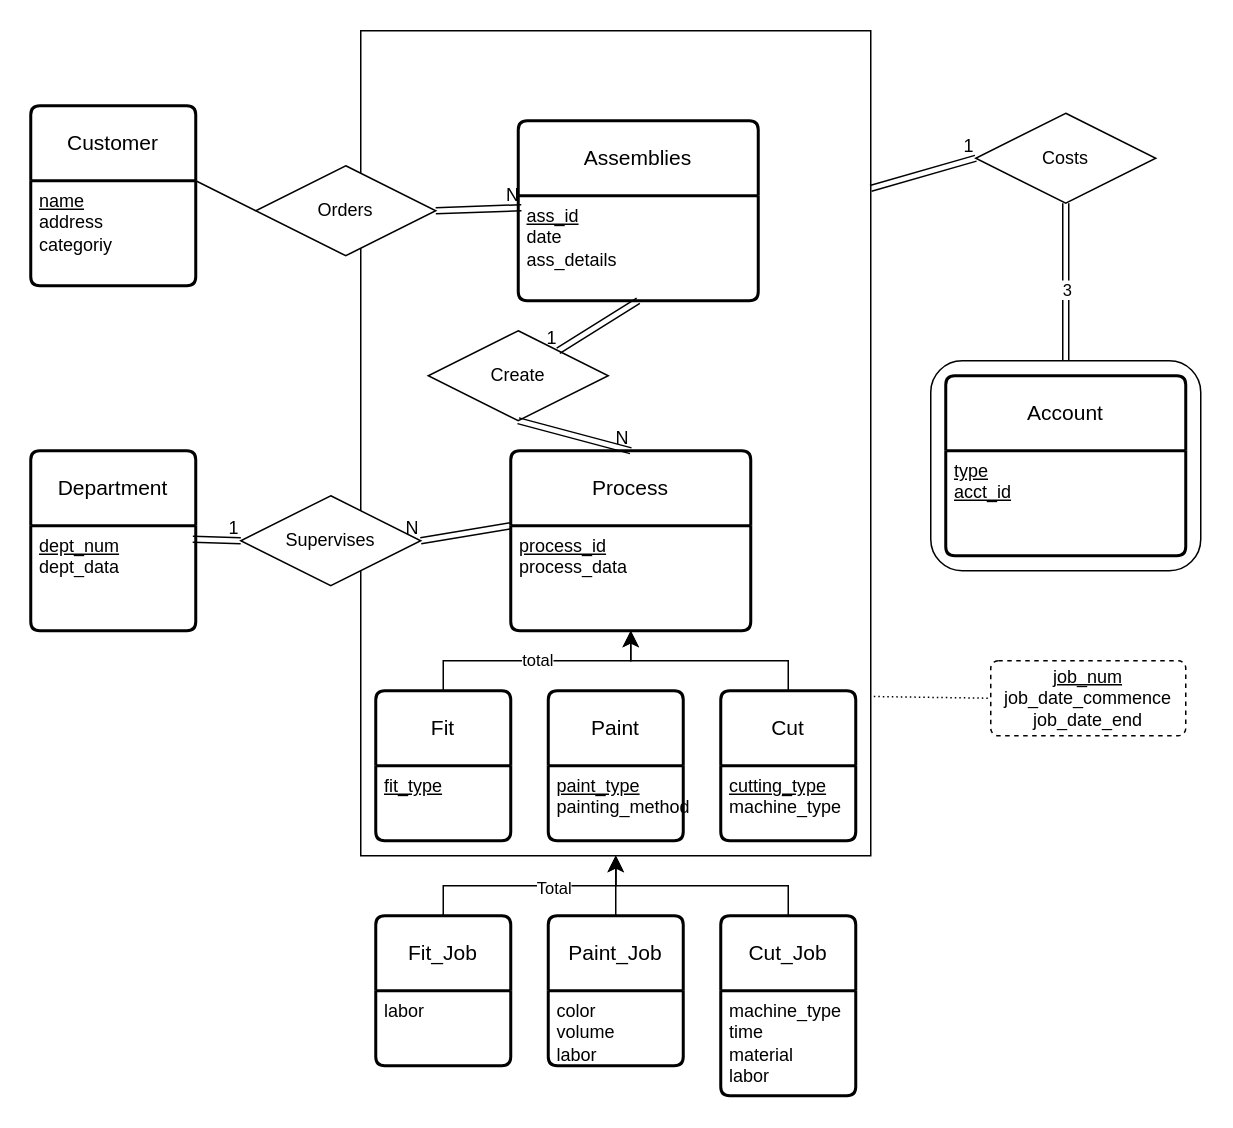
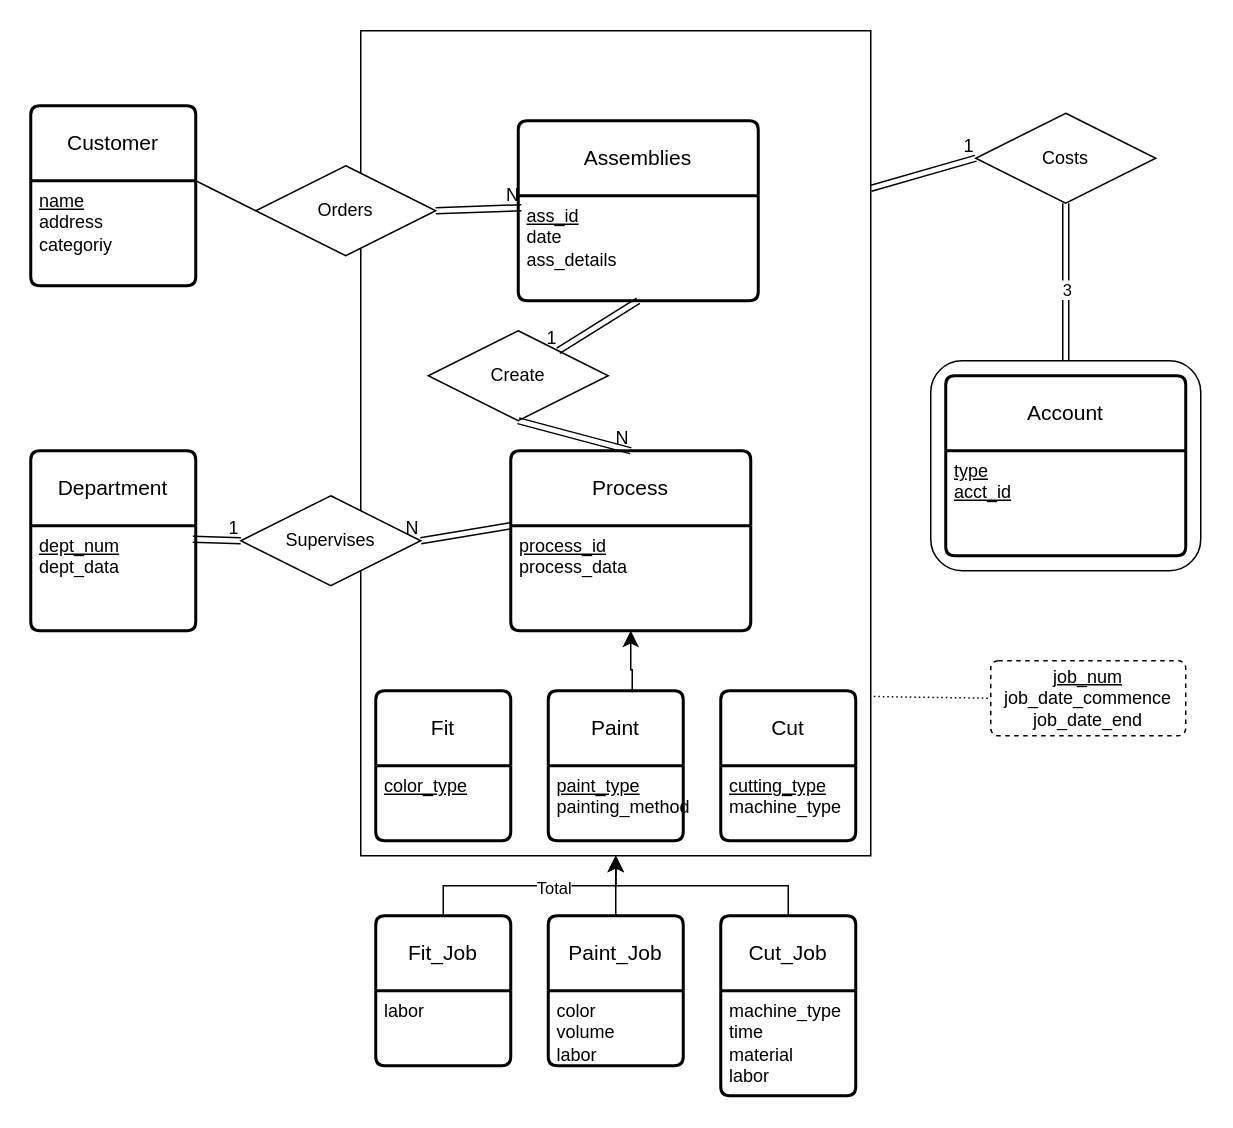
- <mxCell id="19" value="&lt;div&gt;total&lt;/div&gt;" style="edgeStyle=segmentEdgeStyle;endArrow=classic;html=1;curved=0;rounded=0;endSize=8;startSize=8;exitX=0.5;exitY=0;exitDx=0;exitDy=0;entryX=0.5;entryY=1;entryDx=0;entryDy=0;" parent="1" source="13" target="8" edge="1"><mxGeometry width="50" height="50" relative="1" as="geometry"><mxPoint x="400" y="250" as="sourcePoint" /><mxPoint x="450" y="200" as="targetPoint" /><Array as="points"><mxPoint x="295" y="440" /><mxPoint x="420" y="440" /></Array></mxGeometry></mxCell>
- <mxCell id="21" value="" style="edgeStyle=segmentEdgeStyle;endArrow=classic;html=1;curved=0;rounded=0;endSize=8;startSize=8;entryX=0.5;entryY=1;entryDx=0;entryDy=0;exitX=0.5;exitY=0;exitDx=0;exitDy=0;" parent="1" source="17" target="8" edge="1"><mxGeometry width="50" height="50" relative="1" as="geometry"><mxPoint x="400" y="250" as="sourcePoint" /><mxPoint x="450" y="200" as="targetPoint" /><Array as="points"><mxPoint x="525" y="440" /><mxPoint x="420" y="440" /></Array></mxGeometry></mxCell>
+ <mxCell id="20" value="" style="edgeStyle=segmentEdgeStyle;endArrow=classic;html=1;curved=0;rounded=0;endSize=8;startSize=8;exitX=0.622;exitY=0.01;exitDx=0;exitDy=0;exitPerimeter=0;entryX=0.5;entryY=1;entryDx=0;entryDy=0;" parent="1" source="15" target="8" edge="1"><mxGeometry width="50" height="50" relative="1" as="geometry"><mxPoint x="400" y="250" as="sourcePoint" /><mxPoint x="420" y="430" as="targetPoint" /><Array as="points"><mxPoint x="421" y="446" /><mxPoint x="420" y="446" /></Array></mxGeometry></mxCell>
- <mxCell id="14" value="&lt;u&gt;fit_type&lt;/u&gt;" style="align=left;strokeColor=none;fillColor=none;spacingLeft=4;fontSize=12;verticalAlign=top;resizable=0;rotatable=0;part=1;html=1;" parent="13" vertex="1"><mxGeometry y="50" width="90" height="50" as="geometry" /></mxCell>
+ <mxCell id="14" value="&lt;u&gt;color_type&lt;/u&gt;" style="align=left;strokeColor=none;fillColor=none;spacingLeft=4;fontSize=12;verticalAlign=top;resizable=0;rotatable=0;part=1;html=1;" parent="13" vertex="1"><mxGeometry y="50" width="90" height="50" as="geometry" /></mxCell>
